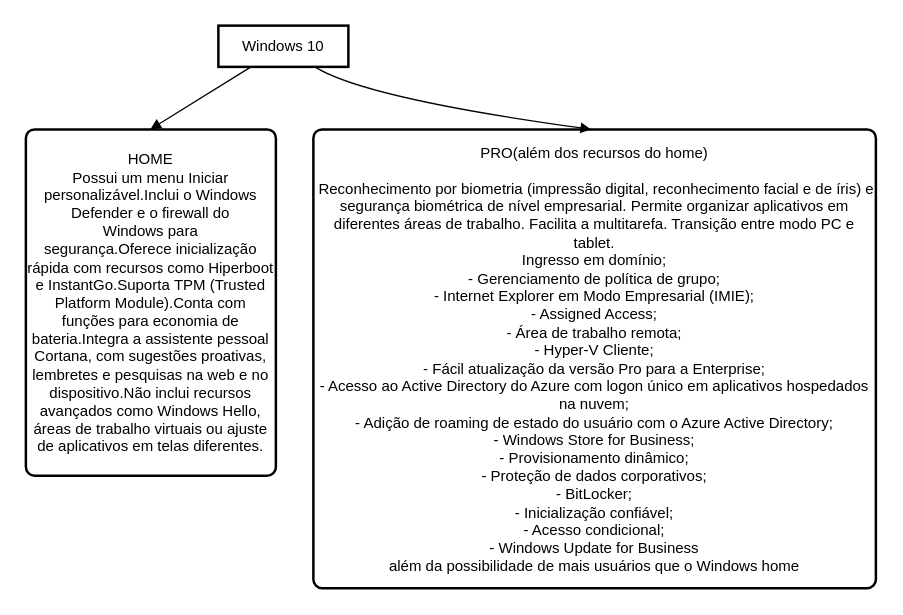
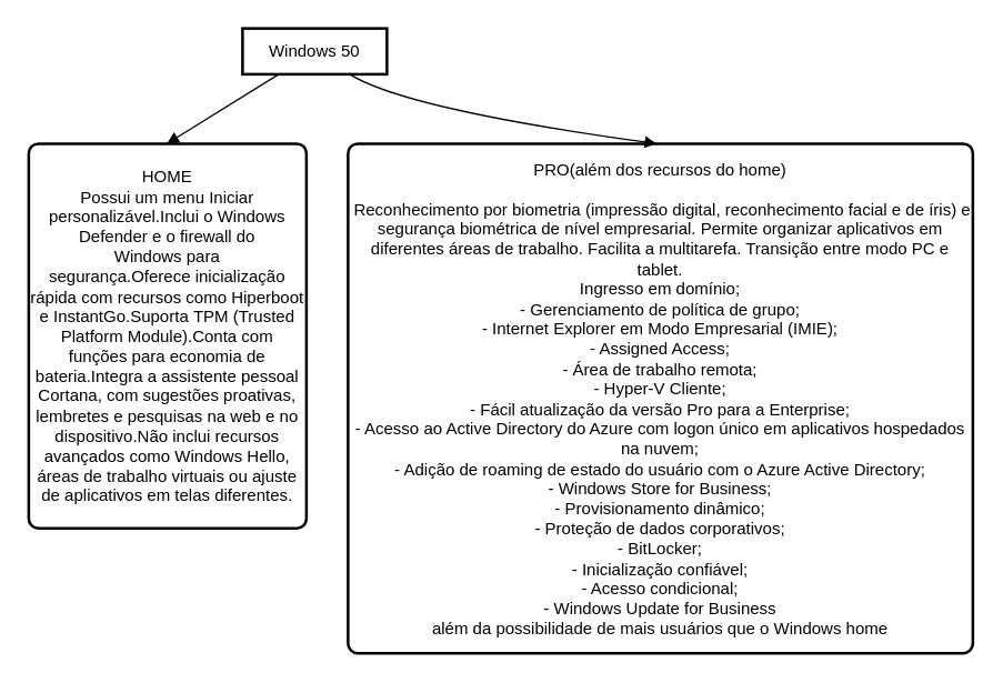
- <mxCell id="2" value="Windows 10" style="whiteSpace=wrap;strokeWidth=2;" parent="1" vertex="1"><mxGeometry x="174" width="104" height="33" as="geometry" y="20" /></mxCell>
+ <mxCell id="2" value="Windows 50" style="whiteSpace=wrap;strokeWidth=2;" parent="1" vertex="1"><mxGeometry x="174" width="104" height="33" as="geometry" y="20" /></mxCell>
